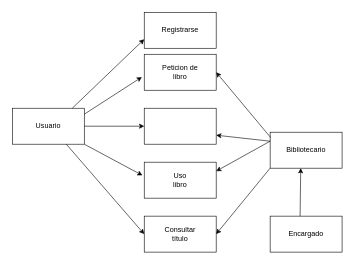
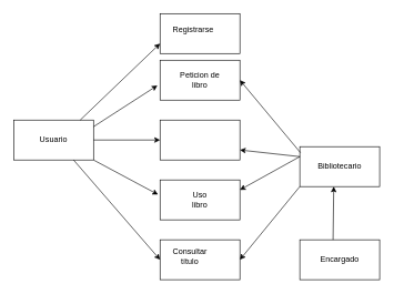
- <mxCell id="25" value="Registrarse" style="text;html=1;strokeColor=none;fillColor=none;align=center;verticalAlign=middle;whiteSpace=wrap;rounded=0;" parent="1" vertex="1"><mxGeometry x="280" y="40" width="40" height="20" as="geometry" /></mxCell>
+ <mxCell id="25" value="Registrarse" style="text;html=1;strokeColor=none;fillColor=none;align=center;verticalAlign=middle;whiteSpace=wrap;rounded=0;" parent="1" vertex="1"><mxGeometry x="270" y="35" width="40" height="20" as="geometry" /></mxCell>
- <mxCell id="21" value="Consultar título" style="text;html=1;strokeColor=none;fillColor=none;align=center;verticalAlign=middle;whiteSpace=wrap;rounded=0;" parent="1" vertex="1"><mxGeometry x="280" y="380" width="40" height="20" as="geometry" /></mxCell>
+ <mxCell id="21" value="Consultar título" style="text;html=1;strokeColor=none;fillColor=none;align=center;verticalAlign=middle;whiteSpace=wrap;rounded=0;" parent="1" vertex="1"><mxGeometry x="265" y="375" width="40" height="20" as="geometry" /></mxCell>
